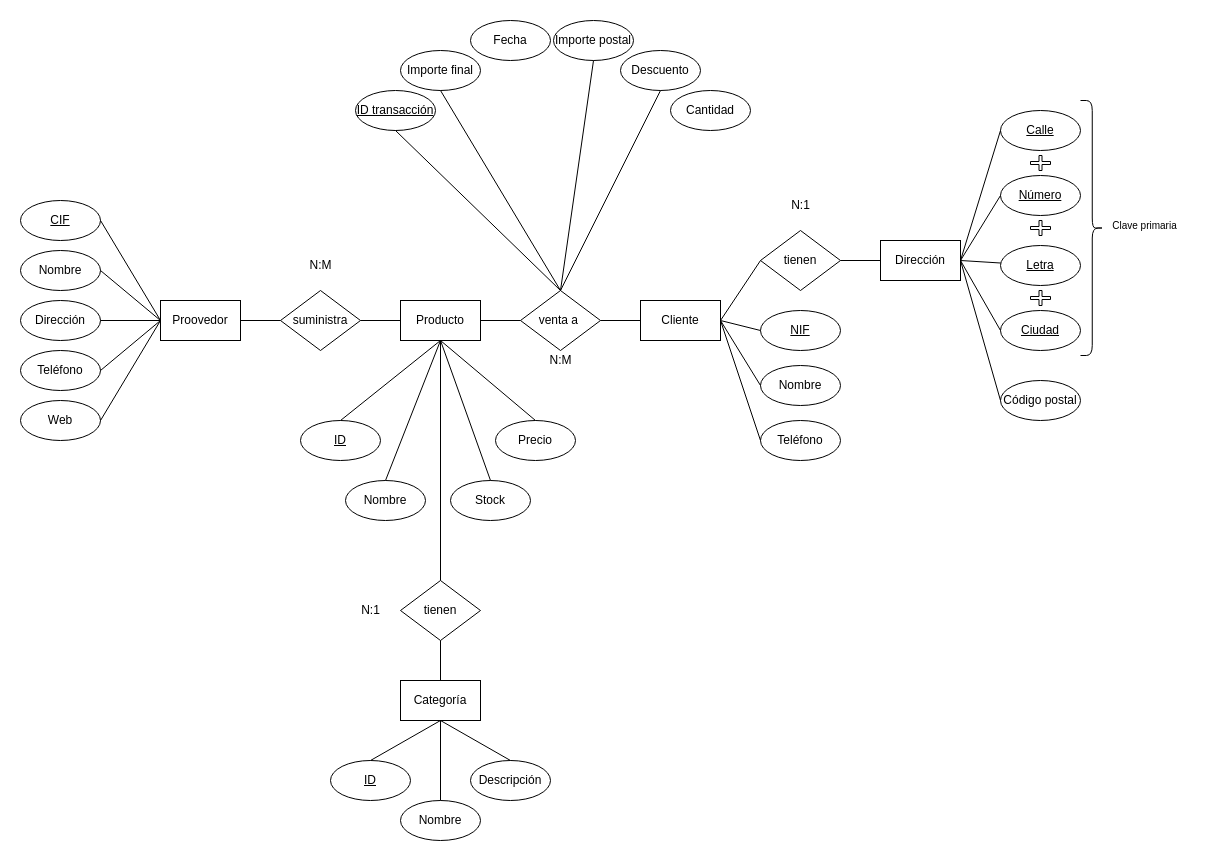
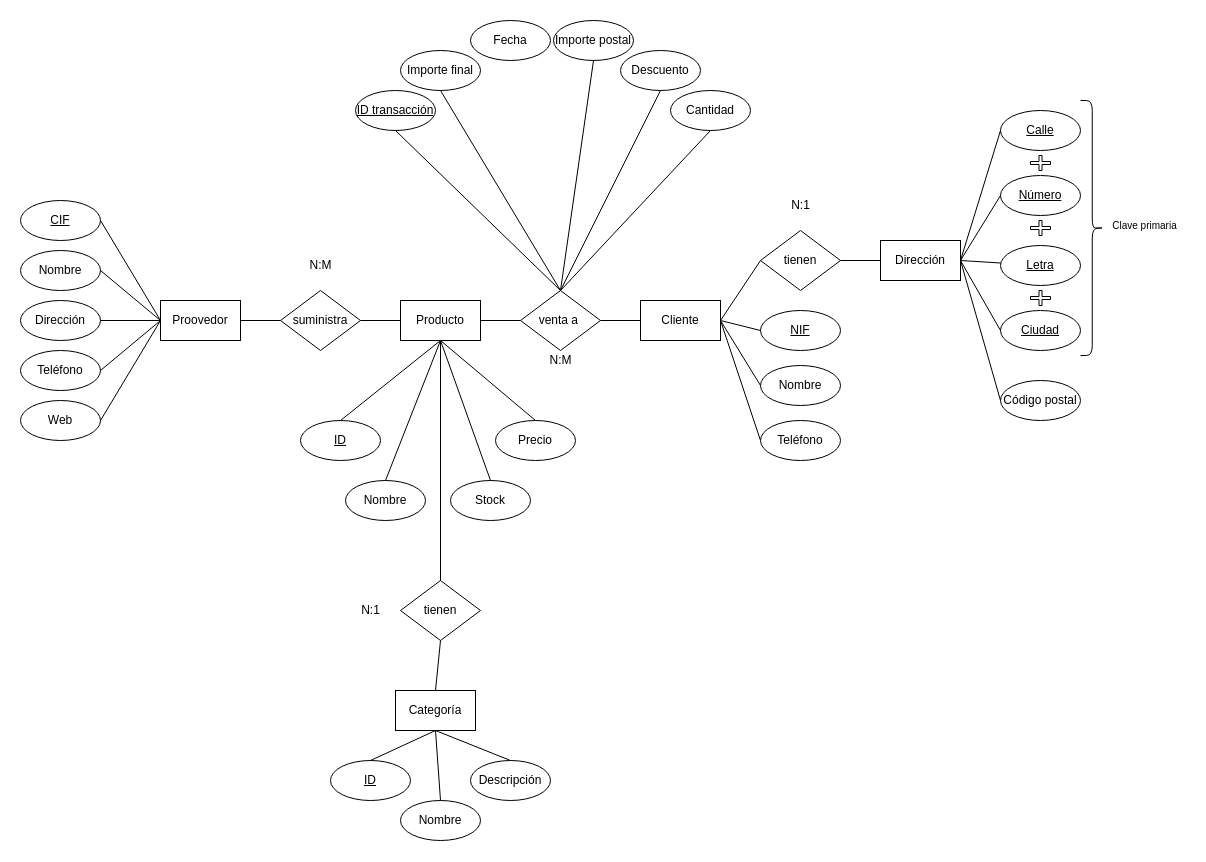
+ <mxCell id="61" value="" style="endArrow=none;html=1;entryX=0.5;entryY=1;entryDx=0;entryDy=0;exitX=0.5;exitY=0;exitDx=0;exitDy=0;" edge="1" parent="1" source="14" target="39"><mxGeometry width="50" height="50" relative="1" as="geometry"><mxPoint x="610" y="340" as="sourcePoint" /><mxPoint x="450" y="180" as="targetPoint" /></mxGeometry></mxCell>
- <mxCell id="31" value="Categoría" style="rounded=0;whiteSpace=wrap;html=1;" vertex="1" parent="1"><mxGeometry x="400" y="680" width="80" height="40" as="geometry" /></mxCell>
+ <mxCell id="31" value="Categoría" style="rounded=0;whiteSpace=wrap;html=1;" vertex="1" parent="1"><mxGeometry x="395" y="690" width="80" height="40" as="geometry" /></mxCell>
